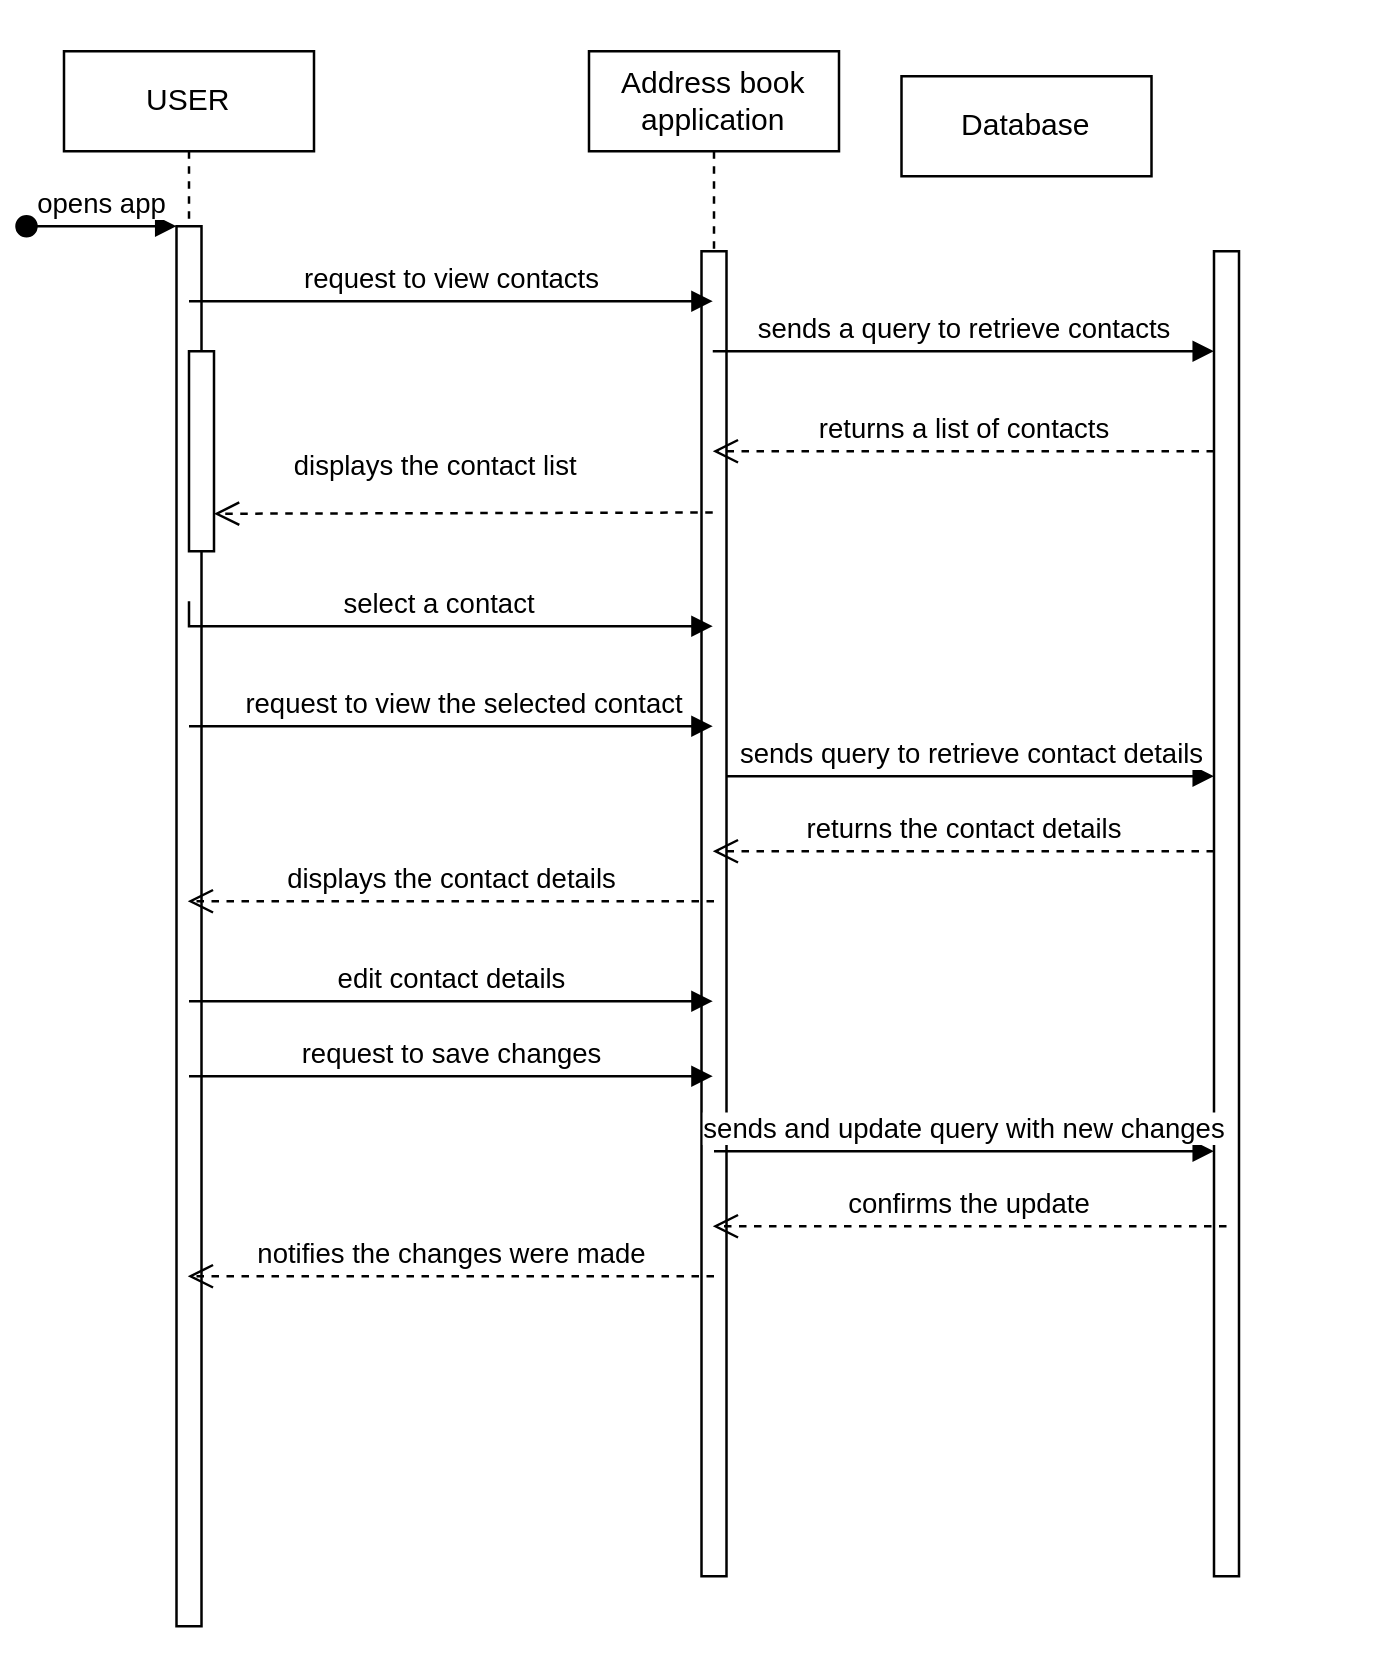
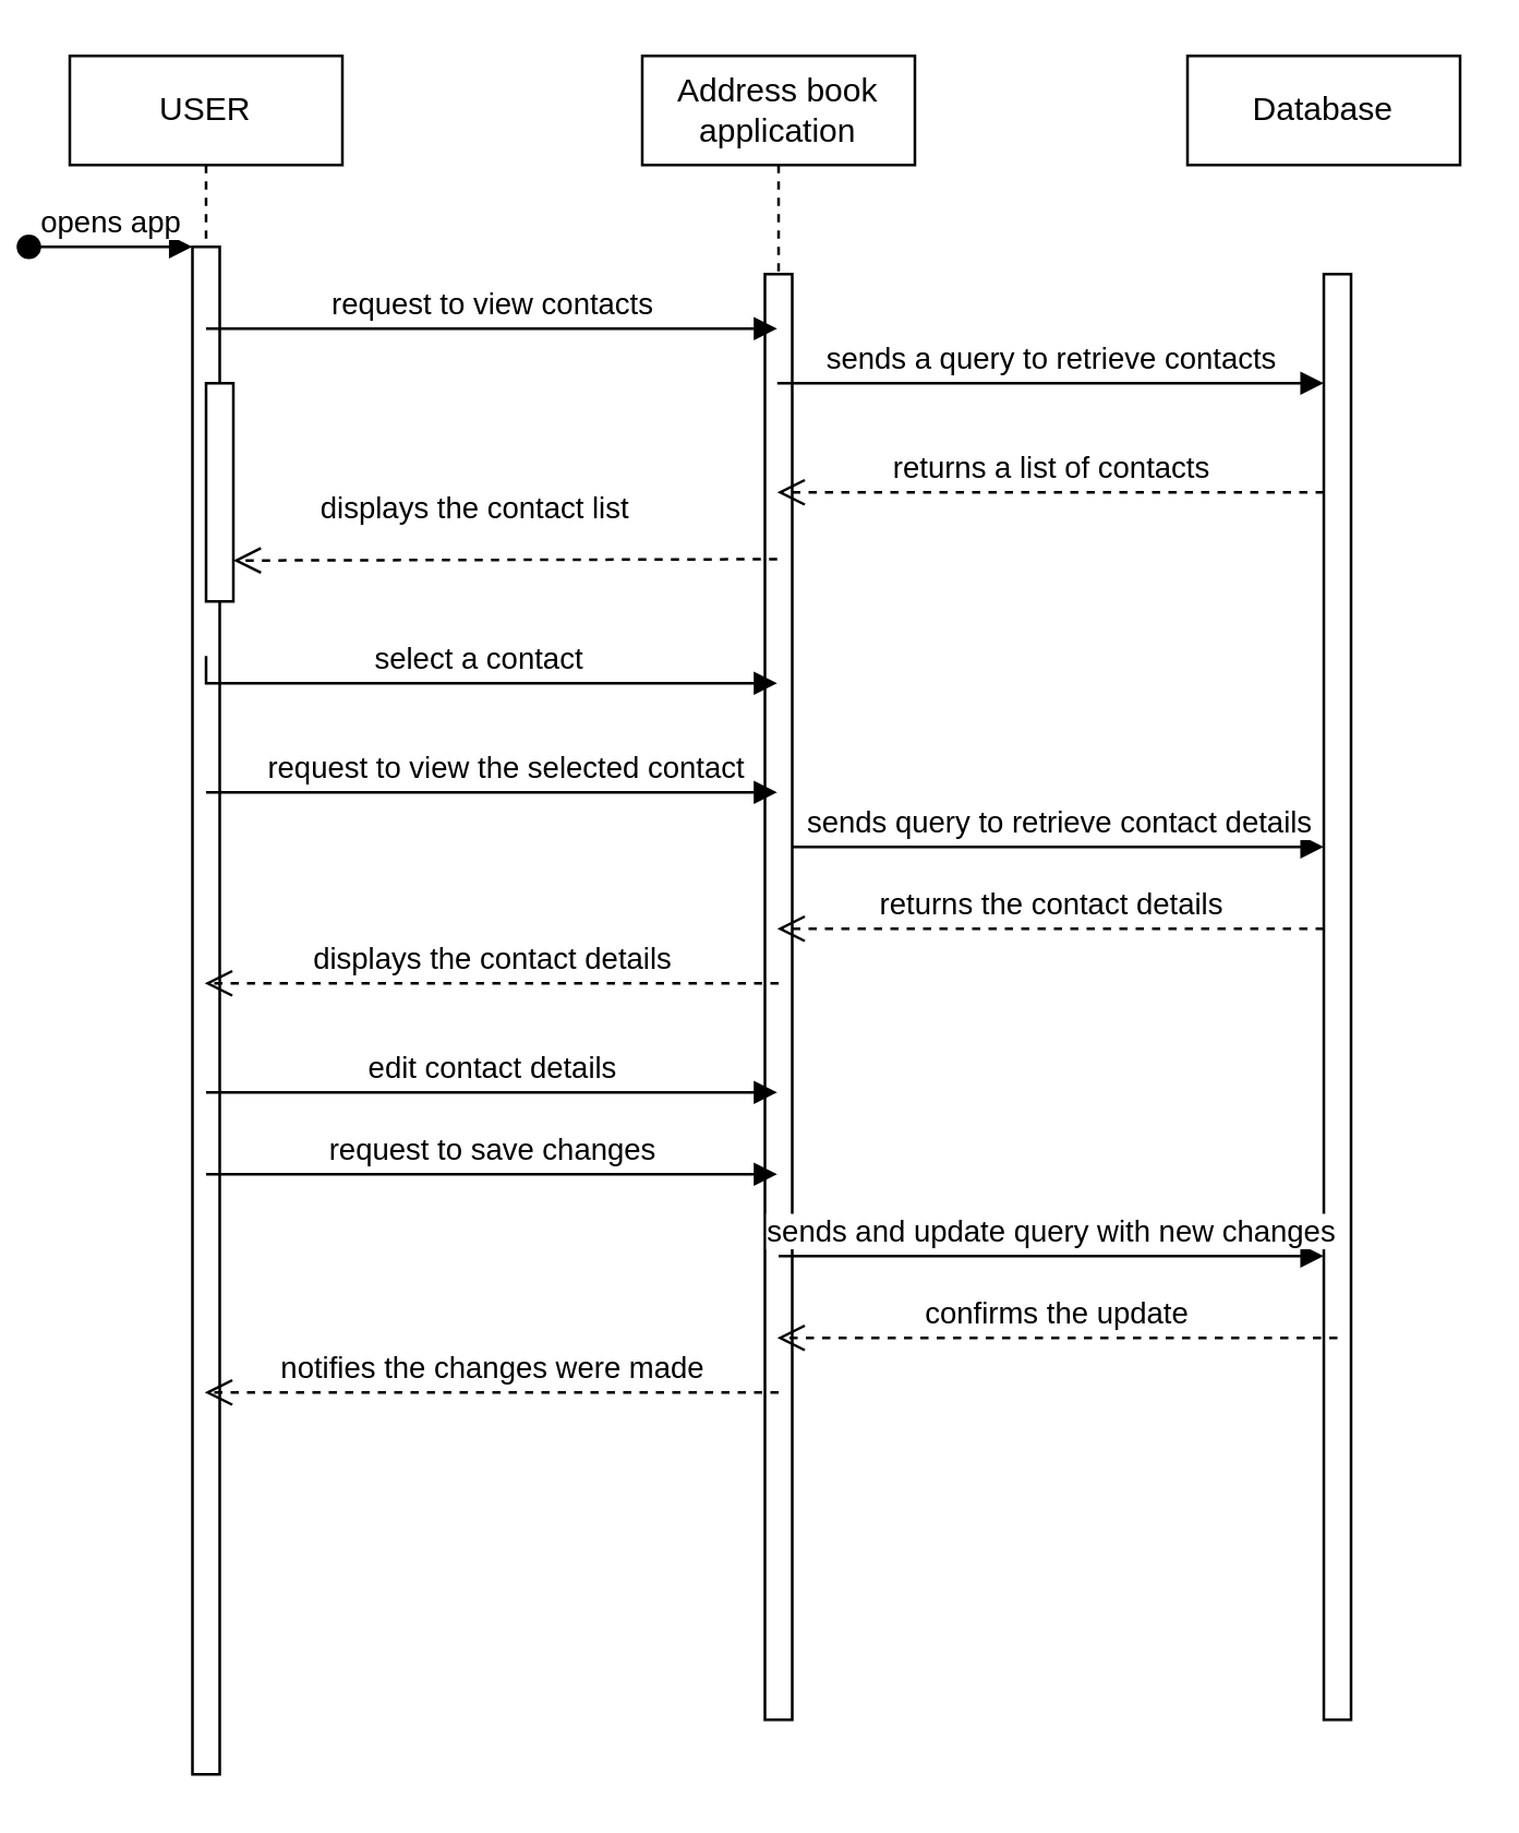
- <mxCell id="8" value="Database" style="rounded=0;whiteSpace=wrap;html=1;" vertex="1" parent="1"><mxGeometry x="355" y="30" width="100" height="40" as="geometry" /></mxCell>
+ <mxCell id="8" value="Database" style="rounded=0;whiteSpace=wrap;html=1;" vertex="1" parent="1"><mxGeometry x="430" y="20" width="100" height="40" as="geometry" /></mxCell>
